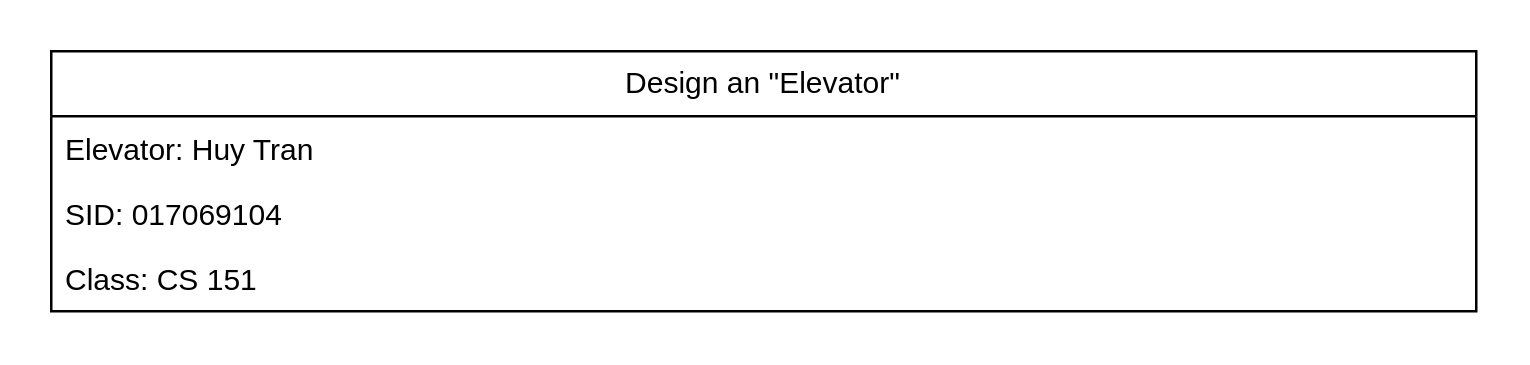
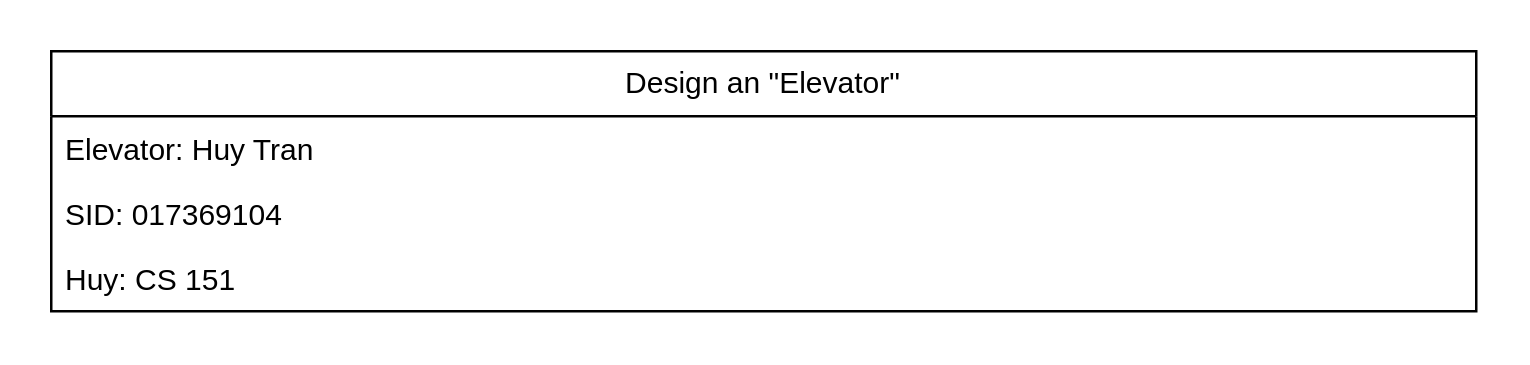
- <mxCell id="4" value="SID: 017069104" style="text;strokeColor=none;fillColor=none;align=left;verticalAlign=top;spacingLeft=4;spacingRight=4;overflow=hidden;rotatable=0;points=[[0,0.5],[1,0.5]];portConstraint=eastwest;whiteSpace=wrap;html=1;" vertex="1" parent="2"><mxGeometry y="52" width="570" height="26" as="geometry" /></mxCell>
+ <mxCell id="4" value="SID: 017369104" style="text;strokeColor=none;fillColor=none;align=left;verticalAlign=top;spacingLeft=4;spacingRight=4;overflow=hidden;rotatable=0;points=[[0,0.5],[1,0.5]];portConstraint=eastwest;whiteSpace=wrap;html=1;" vertex="1" parent="2"><mxGeometry y="52" width="570" height="26" as="geometry" /></mxCell>
- <mxCell id="5" value="Class: CS 151" style="text;strokeColor=none;fillColor=none;align=left;verticalAlign=top;spacingLeft=4;spacingRight=4;overflow=hidden;rotatable=0;points=[[0,0.5],[1,0.5]];portConstraint=eastwest;whiteSpace=wrap;html=1;" vertex="1" parent="2"><mxGeometry y="78" width="570" height="26" as="geometry" /></mxCell>
+ <mxCell id="5" value="Huy: CS 151" style="text;strokeColor=none;fillColor=none;align=left;verticalAlign=top;spacingLeft=4;spacingRight=4;overflow=hidden;rotatable=0;points=[[0,0.5],[1,0.5]];portConstraint=eastwest;whiteSpace=wrap;html=1;" vertex="1" parent="2"><mxGeometry y="78" width="570" height="26" as="geometry" /></mxCell>
